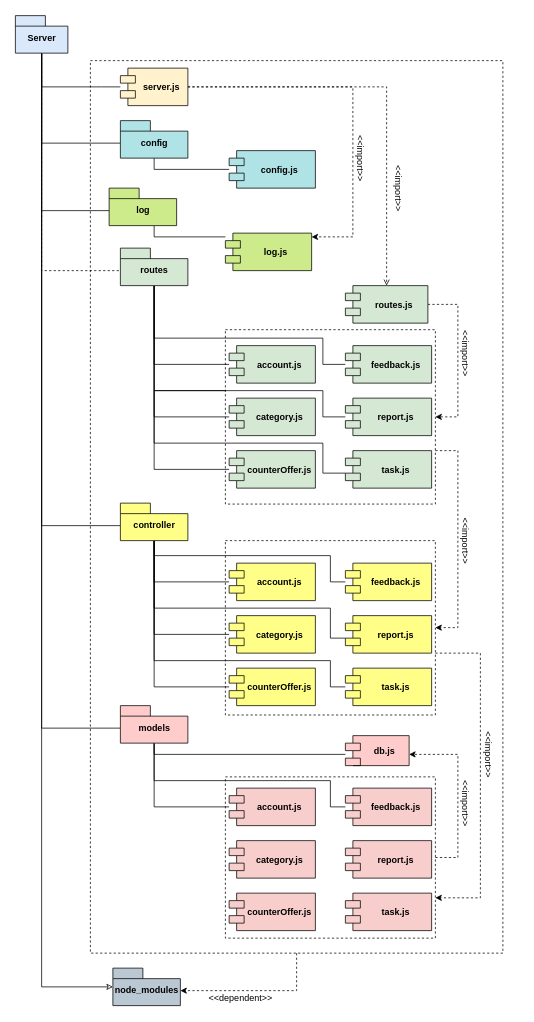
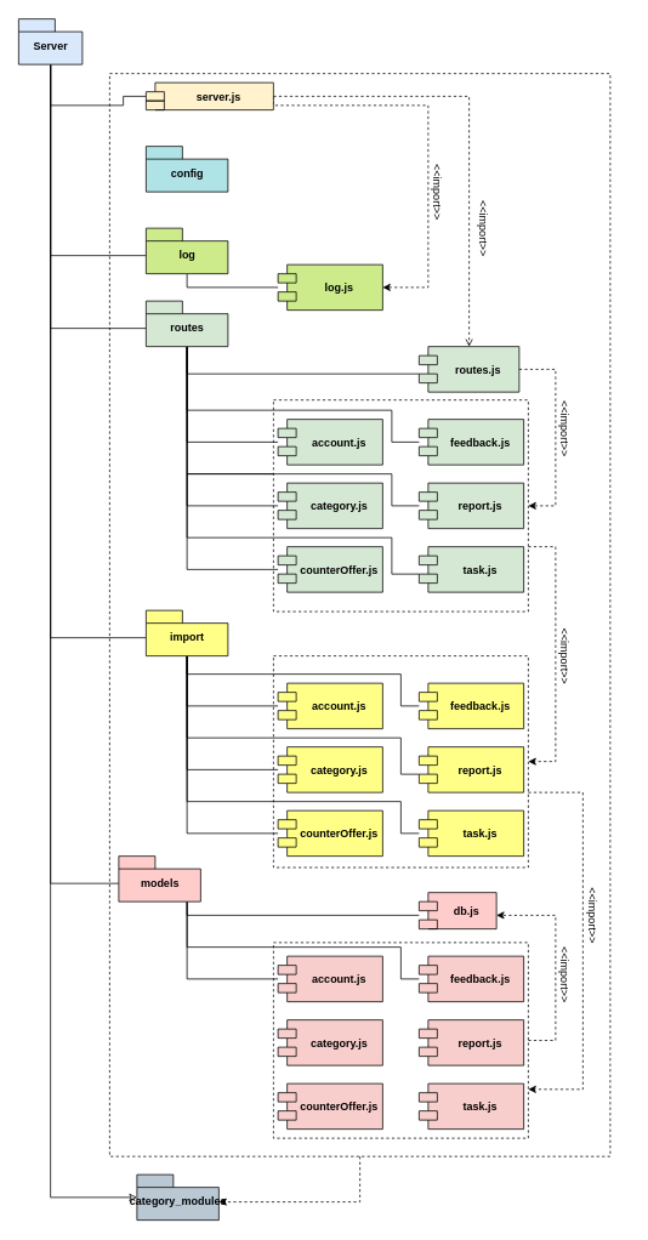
- <mxCell id="38" value="server.js" style="shape=module;align=left;spacingLeft=20;align=center;verticalAlign=middle;fontStyle=1;fillColor=#fff2cc;fontSize=12;" parent="1" vertex="1"><mxGeometry x="160" y="90" width="90" height="50" as="geometry" /></mxCell>
+ <mxCell id="38" value="server.js" style="shape=module;align=left;spacingLeft=20;align=center;verticalAlign=middle;fontStyle=1;fillColor=#fff2cc;fontSize=12;" parent="1" vertex="1"><mxGeometry x="160" y="90" width="140" height="30" as="geometry" /></mxCell>
- <mxCell id="5" style="edgeStyle=orthogonalEdgeStyle;rounded=0;orthogonalLoop=1;jettySize=auto;html=1;endArrow=none;endFill=0;fontSize=12;" parent="1" source="11" target="13" edge="1"><mxGeometry relative="1" as="geometry"><Array as="points"><mxPoint x="55" y="190" /><mxPoint x="190" y="190" /></Array></mxGeometry></mxCell>
- <mxCell id="12" style="edgeStyle=orthogonalEdgeStyle;rounded=0;orthogonalLoop=1;jettySize=auto;html=1;endArrow=none;endFill=0;fontSize=12;" parent="1" source="13" target="41" edge="1"><mxGeometry relative="1" as="geometry"><Array as="points"><mxPoint x="205" y="225" /></Array></mxGeometry></mxCell>
- <mxCell id="41" value="config.js" style="shape=module;align=left;spacingLeft=20;align=center;verticalAlign=middle;fontStyle=1;fillColor=#b0e3e6;fontSize=12;" parent="1" vertex="1"><mxGeometry x="305" y="200" width="115" height="50" as="geometry" /></mxCell>
- <mxCell id="23" value="log" style="shape=folder;fontStyle=1;spacingTop=10;tabWidth=40;tabHeight=14;tabPosition=left;html=1;fillColor=#cdeb8b;fontSize=12;" parent="1" vertex="1"><mxGeometry x="145" y="250" width="90" height="50" as="geometry" /></mxCell>
+ <mxCell id="23" value="log" style="shape=folder;fontStyle=1;spacingTop=10;tabWidth=40;tabHeight=14;tabPosition=left;html=1;fillColor=#cdeb8b;fontSize=12;" parent="1" vertex="1"><mxGeometry x="160" y="250" width="90" height="50" as="geometry" /></mxCell>
- <mxCell id="42" value="log.js" style="shape=module;align=left;spacingLeft=20;align=center;verticalAlign=middle;fontStyle=1;fillColor=#cdeb8b;fontSize=12;" parent="1" vertex="1"><mxGeometry x="300" y="310" width="115" height="50" as="geometry" /></mxCell>
+ <mxCell id="42" value="log.js" style="shape=module;align=left;spacingLeft=20;align=center;verticalAlign=middle;fontStyle=1;fillColor=#cdeb8b;fontSize=12;" parent="1" vertex="1"><mxGeometry x="305" y="290" width="115" height="50" as="geometry" /></mxCell>
- <mxCell id="7" style="edgeStyle=orthogonalEdgeStyle;rounded=0;orthogonalLoop=1;jettySize=auto;html=1;endArrow=none;endFill=0;fontSize=12;dashed=1;" parent="1" source="11" target="21" edge="1"><mxGeometry relative="1" as="geometry"><Array as="points"><mxPoint x="55" y="360" /><mxPoint x="190" y="360" /></Array></mxGeometry></mxCell>
+ <mxCell id="7" style="edgeStyle=orthogonalEdgeStyle;rounded=0;orthogonalLoop=1;jettySize=auto;html=1;endArrow=none;endFill=0;fontSize=12;" parent="1" source="11" target="21" edge="1"><mxGeometry relative="1" as="geometry"><Array as="points"><mxPoint x="55" y="360" /><mxPoint x="190" y="360" /></Array></mxGeometry></mxCell>
+ <mxCell id="20" style="edgeStyle=orthogonalEdgeStyle;rounded=0;orthogonalLoop=1;jettySize=auto;html=1;endArrow=none;endFill=0;fontSize=12;" parent="1" source="21" target="40" edge="1"><mxGeometry relative="1" as="geometry"><Array as="points"><mxPoint x="205" y="410" /></Array></mxGeometry></mxCell>
- <mxCell id="30" value="controller" style="shape=folder;fontStyle=1;spacingTop=10;tabWidth=40;tabHeight=14;tabPosition=left;html=1;fillColor=#ffff88;fontSize=12;" parent="1" vertex="1"><mxGeometry x="160" y="670" width="90" height="50" as="geometry" /></mxCell>
+ <mxCell id="30" value="import" style="shape=folder;fontStyle=1;spacingTop=10;tabWidth=40;tabHeight=14;tabPosition=left;html=1;fillColor=#ffff88;fontSize=12;" parent="1" vertex="1"><mxGeometry x="160" y="670" width="90" height="50" as="geometry" /></mxCell>
- <mxCell id="34" value="models" style="shape=folder;fontStyle=1;spacingTop=10;tabWidth=40;tabHeight=14;tabPosition=left;html=1;fillColor=#ffcccc;fontSize=12;" parent="1" vertex="1"><mxGeometry x="160" y="940" width="90" height="50" as="geometry" /></mxCell>
+ <mxCell id="34" value="models" style="shape=folder;fontStyle=1;spacingTop=10;tabWidth=40;tabHeight=14;tabPosition=left;html=1;fillColor=#ffcccc;fontSize=12;" parent="1" vertex="1"><mxGeometry x="130" y="940" width="90" height="50" as="geometry" /></mxCell>
- <mxCell id="35" value="node_modules" style="shape=folder;fontStyle=1;spacingTop=10;tabWidth=40;tabHeight=14;tabPosition=left;html=1;fillColor=#bac8d3;fontSize=12;" parent="1" vertex="1"><mxGeometry x="150" y="1290" width="90" height="50" as="geometry" /></mxCell>
+ <mxCell id="35" value="category_modules" style="shape=folder;fontStyle=1;spacingTop=10;tabWidth=40;tabHeight=14;tabPosition=left;html=1;fillColor=#bac8d3;fontSize=12;" parent="1" vertex="1"><mxGeometry x="150" y="1290" width="90" height="50" as="geometry" /></mxCell>
- <mxCell id="74" value="&amp;lt;&amp;lt;dependent&amp;gt;&amp;gt;" style="text;html=1;align=center;verticalAlign=middle;resizable=0;points=[];autosize=1;fontSize=12;fontColor=#000000;" parent="1" vertex="1"><mxGeometry x="270" y="1320" width="100" height="20" as="geometry" /></mxCell>
